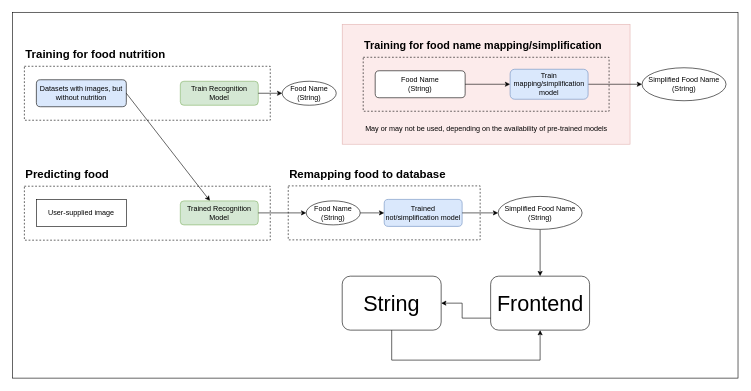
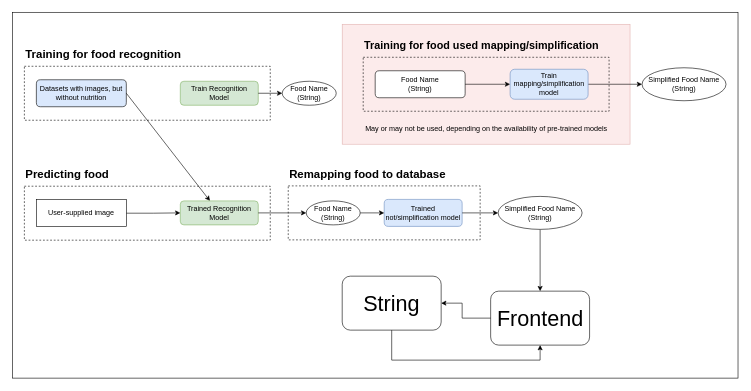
- <mxCell id="23" value="Training for food name mapping/simplification" style="text;html=1;strokeColor=none;fillColor=none;align=left;verticalAlign=middle;whiteSpace=wrap;rounded=0;fontSize=18;fontStyle=1" vertex="1" parent="1"><mxGeometry x="605" y="55" width="410" height="40" as="geometry" /></mxCell>
+ <mxCell id="23" value="Training for food used mapping/simplification" style="text;html=1;strokeColor=none;fillColor=none;align=left;verticalAlign=middle;whiteSpace=wrap;rounded=0;fontSize=18;fontStyle=1" vertex="1" parent="1"><mxGeometry x="605" y="55" width="410" height="40" as="geometry" /></mxCell>
- <mxCell id="7" value="Training for food nutrition" style="text;html=1;strokeColor=none;fillColor=none;align=left;verticalAlign=middle;whiteSpace=wrap;rounded=0;fontSize=19;fontStyle=1" vertex="1" parent="1"><mxGeometry x="40" y="70" width="270" height="40" as="geometry" /></mxCell>
+ <mxCell id="7" value="Training for food recognition" style="text;html=1;strokeColor=none;fillColor=none;align=left;verticalAlign=middle;whiteSpace=wrap;rounded=0;fontSize=19;fontStyle=1" vertex="1" parent="1"><mxGeometry x="40" y="70" width="270" height="40" as="geometry" /></mxCell>
+ <mxCell id="14" style="edgeStyle=orthogonalEdgeStyle;rounded=0;orthogonalLoop=1;jettySize=auto;html=1;entryX=0;entryY=0.5;entryDx=0;entryDy=0;" edge="1" parent="1" source="15" target="10"><mxGeometry relative="1" as="geometry" /></mxCell>
- <mxCell id="12" value="Frontend" style="rounded=1;whiteSpace=wrap;html=1;fillColor=none;fontSize=36;" vertex="1" parent="1"><mxGeometry x="817.5" y="460" width="165" height="90" as="geometry" /></mxCell>
+ <mxCell id="12" value="Frontend" style="rounded=1;whiteSpace=wrap;html=1;fillColor=none;fontSize=36;" vertex="1" parent="1"><mxGeometry x="817.5" y="485" width="165" height="90" as="geometry" /></mxCell>
